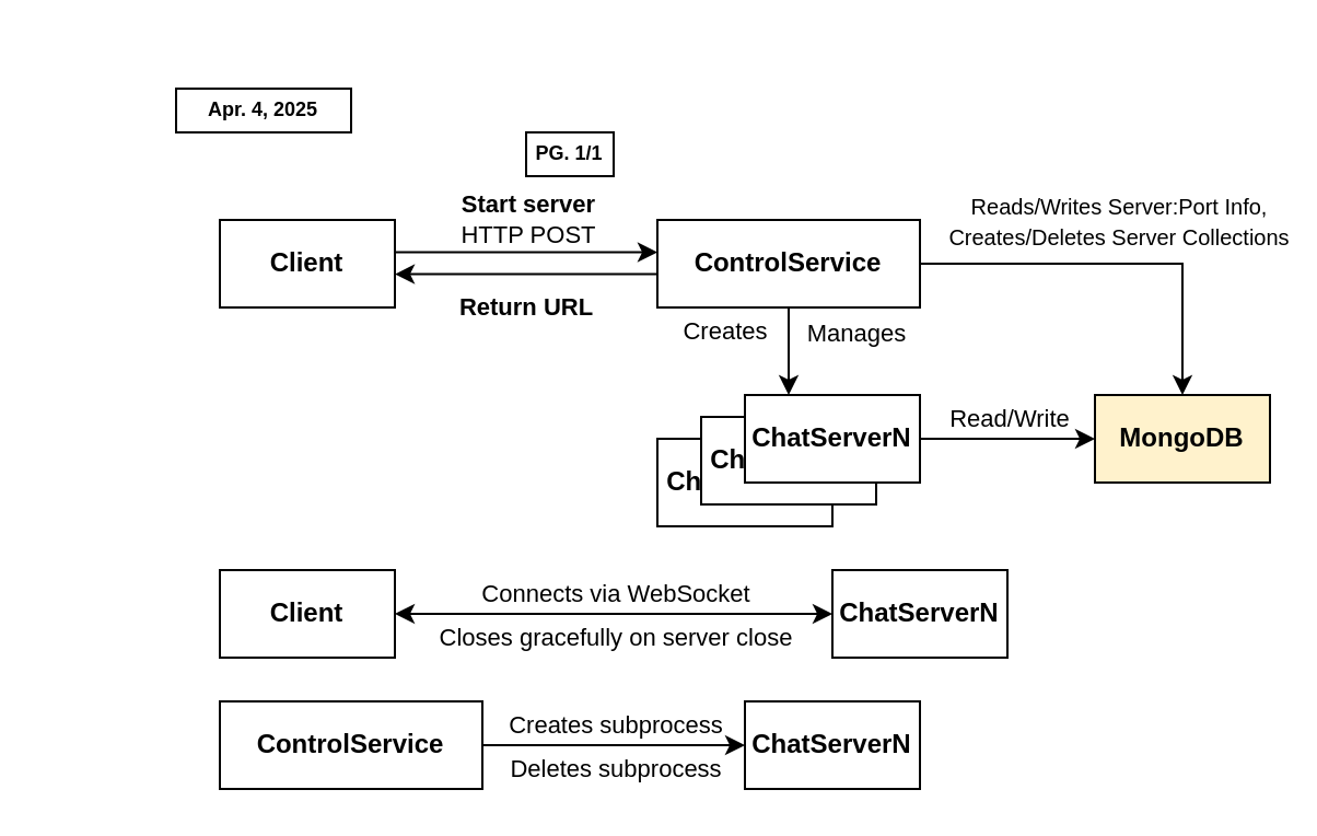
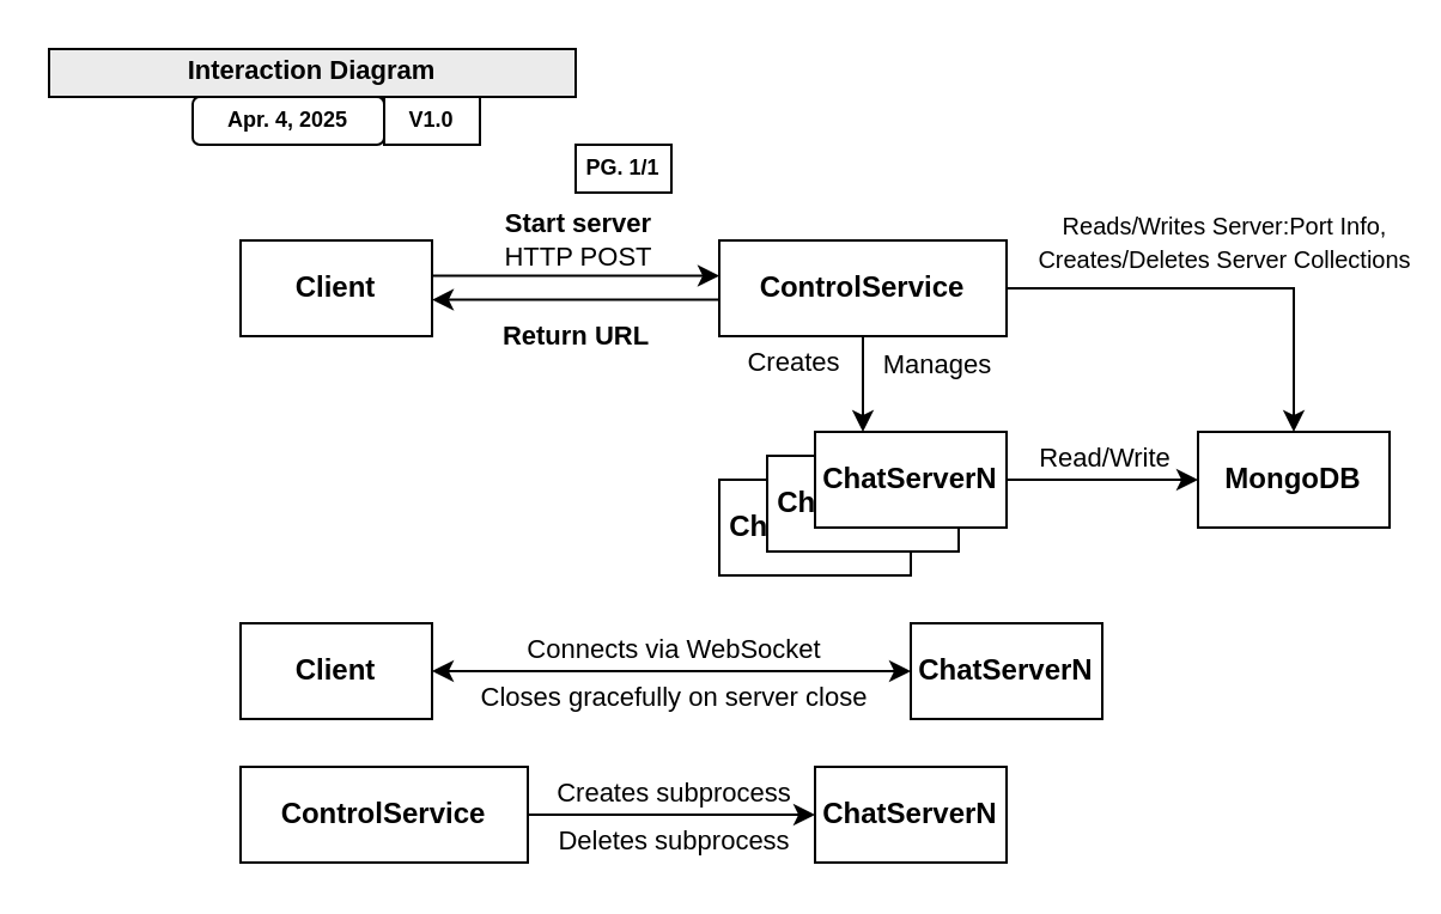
+ <mxCell id="2" value="&lt;b style=&quot;&quot;&gt;&lt;font style=&quot;font-size: 11px;&quot;&gt;Interaction Diagram&lt;/font&gt;&lt;/b&gt;" style="rounded=0;whiteSpace=wrap;html=1;fillColor=#EBEBEB;spacingBottom=2;" parent="1" vertex="1"><mxGeometry width="220" height="20" as="geometry" x="20" y="20" /></mxCell>
- <mxCell id="3" value="&lt;b style=&quot;&quot;&gt;&lt;font style=&quot;font-size: 9px;&quot;&gt;Apr. 4, 2025&lt;/font&gt;&lt;/b&gt;" style="rounded=0;whiteSpace=wrap;html=1;spacingBottom=2;" parent="1" vertex="1"><mxGeometry x="80" y="40" width="80" height="20" as="geometry" /></mxCell>
+ <mxCell id="3" value="&lt;b style=&quot;&quot;&gt;&lt;font style=&quot;font-size: 9px;&quot;&gt;Apr. 4, 2025&lt;/font&gt;&lt;/b&gt;" style="whiteSpace=wrap;html=1;spacingBottom=2;rounded=1;" parent="1" vertex="1"><mxGeometry x="80" y="40" width="80" height="20" as="geometry" /></mxCell>
+ <mxCell id="4" value="&lt;b style=&quot;&quot;&gt;&lt;font style=&quot;font-size: 9px;&quot;&gt;V1.0&lt;/font&gt;&lt;/b&gt;" style="rounded=0;whiteSpace=wrap;html=1;spacingBottom=2;" parent="1" vertex="1"><mxGeometry x="160" y="40" width="40" height="20" as="geometry" /></mxCell>
- <mxCell id="33" value="&lt;b&gt;MongoDB&lt;/b&gt;" style="rounded=0;whiteSpace=wrap;html=1;fillColor=#fff2cc;" vertex="1" parent="6"><mxGeometry x="500" y="180" width="80" height="40" as="geometry" /></mxCell>
+ <mxCell id="33" value="&lt;b&gt;MongoDB&lt;/b&gt;" style="rounded=0;whiteSpace=wrap;html=1;" vertex="1" parent="6"><mxGeometry x="500" y="180" width="80" height="40" as="geometry" /></mxCell>
